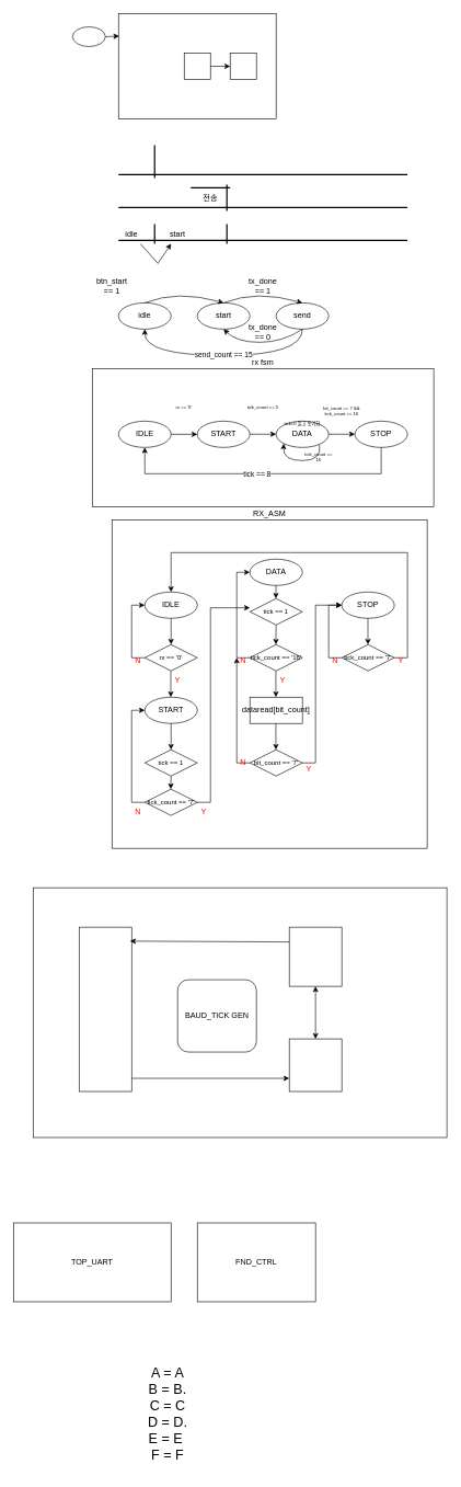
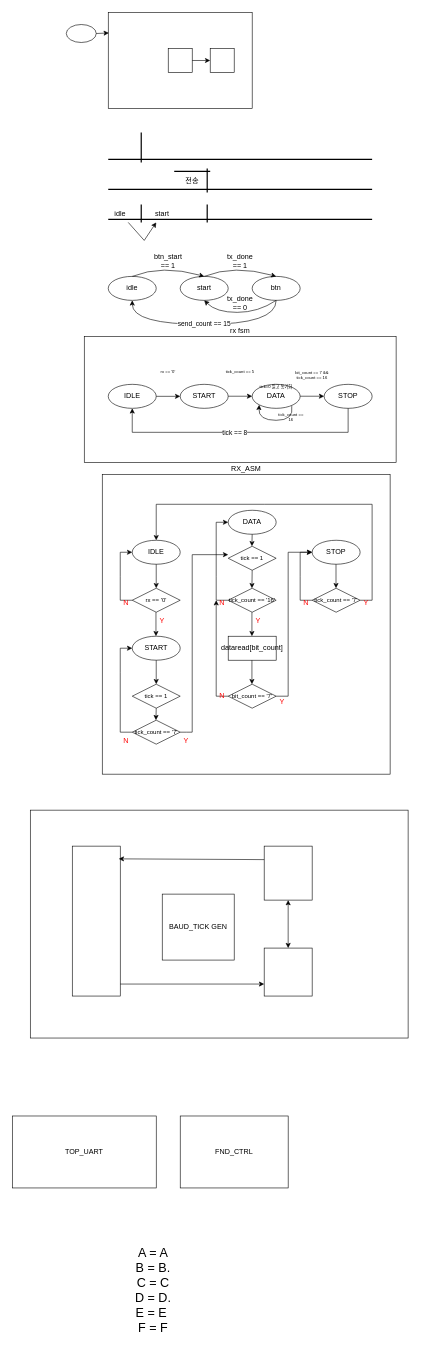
- <mxCell id="25" value="btn_start == 1" style="text;html=1;align=center;verticalAlign=middle;whiteSpace=wrap;rounded=0;" vertex="1" parent="1"><mxGeometry x="140" y="420" width="60" height="30" as="geometry" /></mxCell>
+ <mxCell id="25" value="btn_start == 1" style="text;html=1;align=center;verticalAlign=middle;whiteSpace=wrap;rounded=0;" vertex="1" parent="1"><mxGeometry x="250" y="420" width="60" height="30" as="geometry" /></mxCell>
- <mxCell id="24" value="send" style="ellipse;whiteSpace=wrap;html=1;" vertex="1" parent="1"><mxGeometry x="420" y="460" width="80" height="40" as="geometry" /></mxCell>
+ <mxCell id="24" value="btn" style="ellipse;whiteSpace=wrap;html=1;" vertex="1" parent="1"><mxGeometry x="420" y="460" width="80" height="40" as="geometry" /></mxCell>
- <mxCell id="84" value="BAUD_TICK GEN" style="whiteSpace=wrap;html=1;rounded=1;" vertex="1" parent="1"><mxGeometry x="270" y="1490" width="120" height="110" as="geometry" /></mxCell>
+ <mxCell id="84" value="BAUD_TICK GEN" style="rounded=0;whiteSpace=wrap;html=1;" vertex="1" parent="1"><mxGeometry x="270" y="1490" width="120" height="110" as="geometry" /></mxCell>
